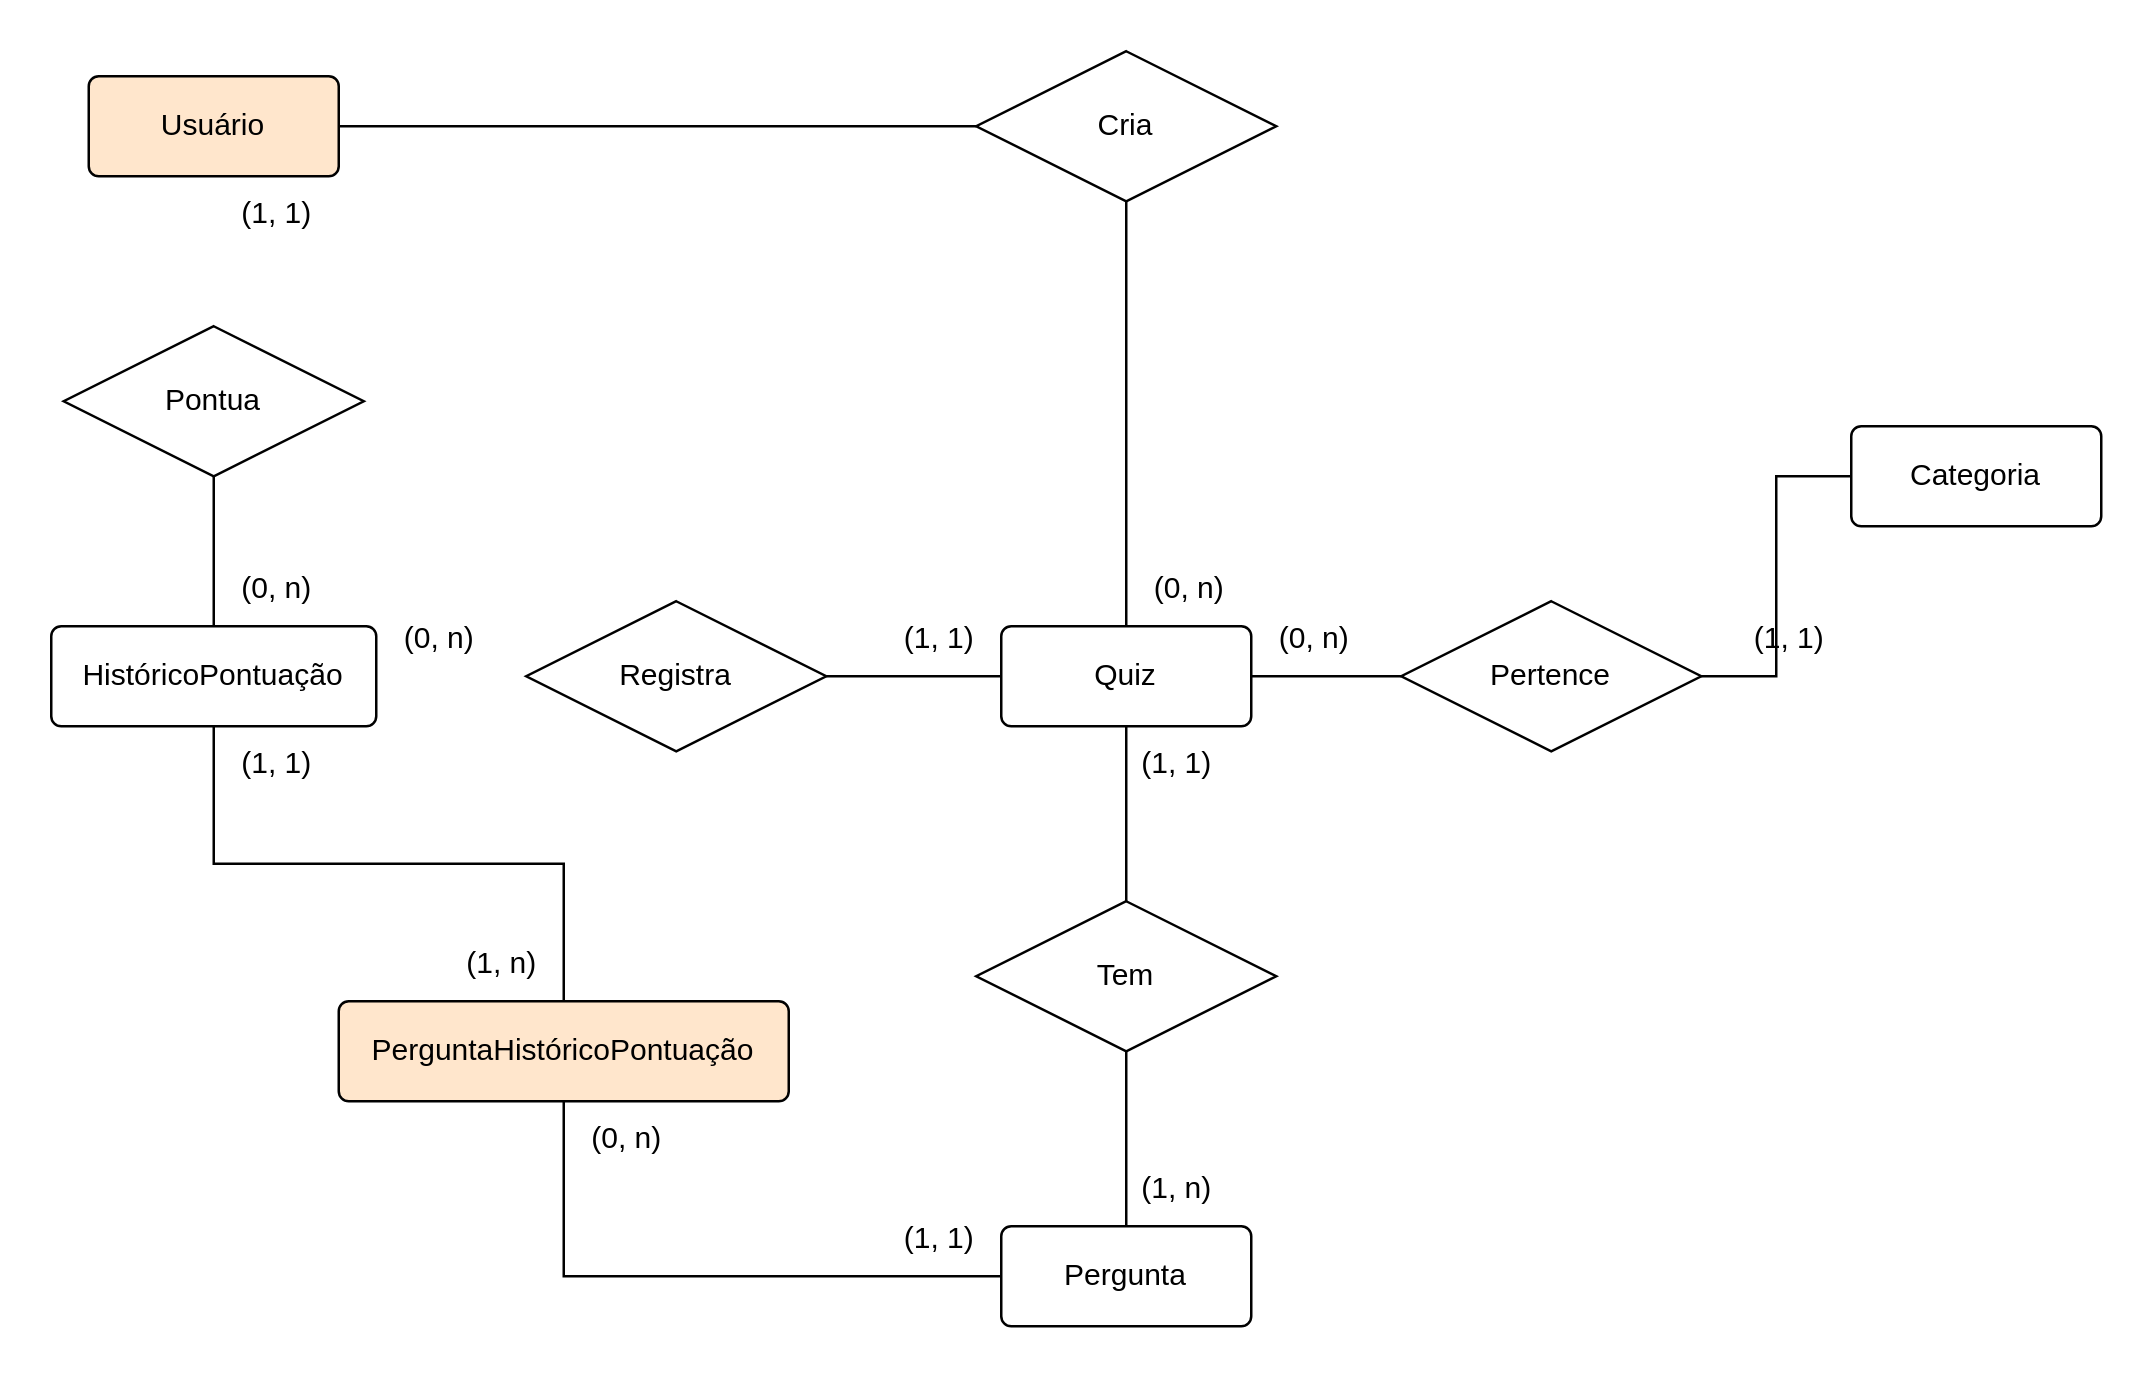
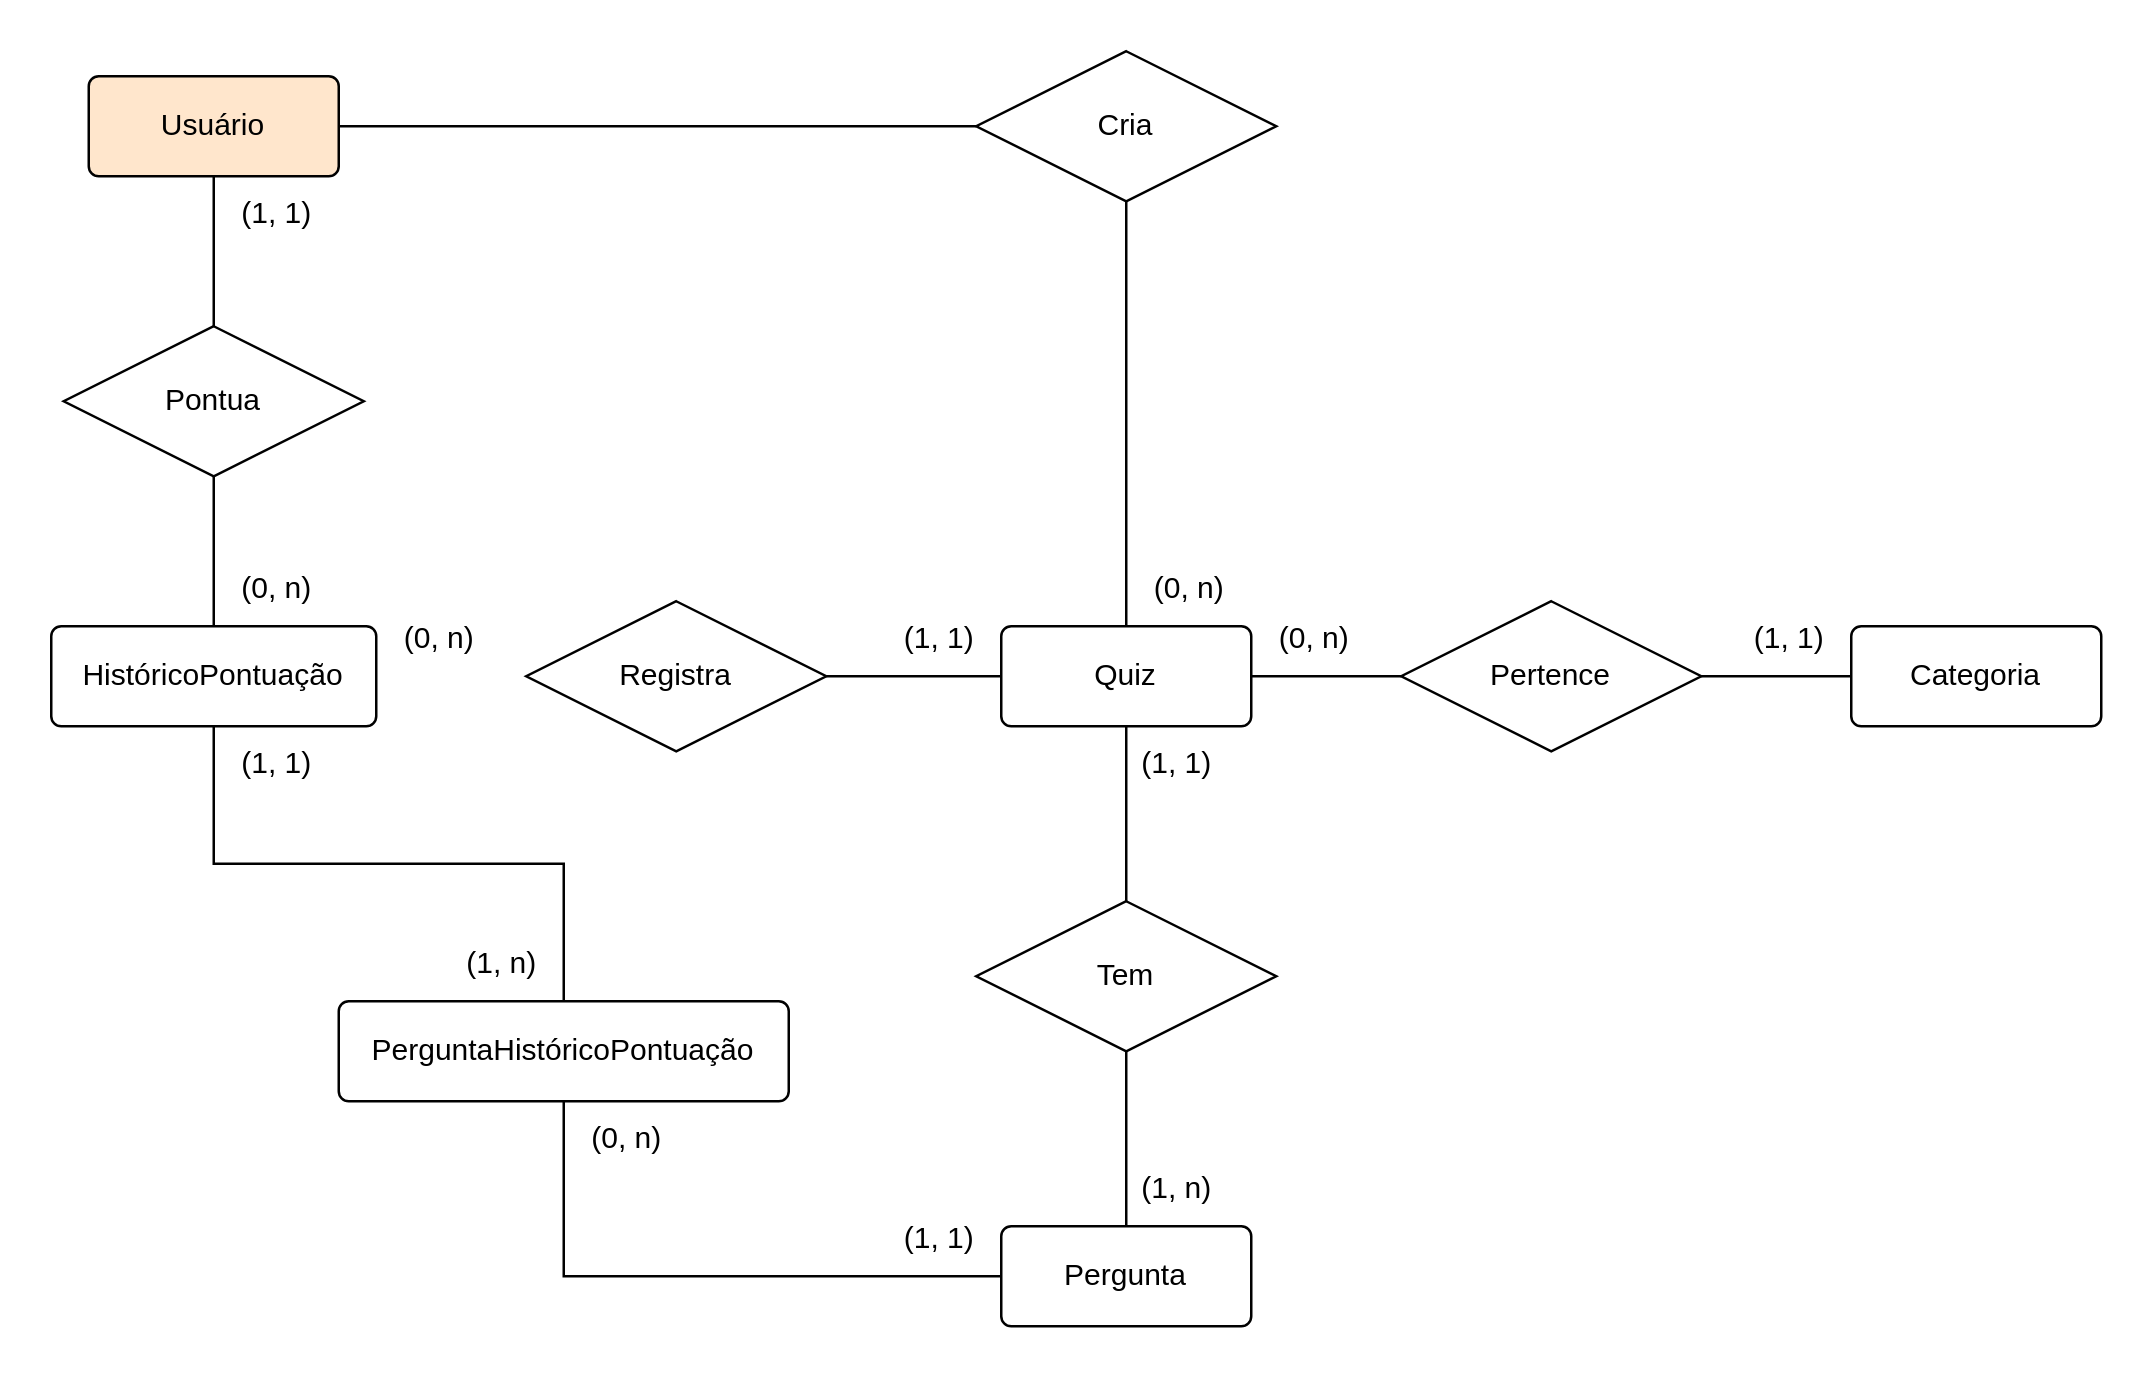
+ <mxCell id="8" style="edgeStyle=orthogonalEdgeStyle;rounded=0;orthogonalLoop=1;jettySize=auto;html=1;entryX=0.5;entryY=0;entryDx=0;entryDy=0;endArrow=none;endFill=0;" parent="1" source="10" target="25" edge="1"><mxGeometry relative="1" as="geometry" /></mxCell>
- <mxCell id="7" value="Categoria" style="rounded=1;arcSize=10;whiteSpace=wrap;html=1;align=center;" parent="1" vertex="1"><mxGeometry x="740" y="170" width="100" height="40" as="geometry" /></mxCell>
+ <mxCell id="7" value="Categoria" style="rounded=1;arcSize=10;whiteSpace=wrap;html=1;align=center;" parent="1" vertex="1"><mxGeometry x="740" y="250" width="100" height="40" as="geometry" /></mxCell>
- <mxCell id="32" value="PerguntaHistóricoPontuação" style="rounded=1;arcSize=10;whiteSpace=wrap;html=1;align=center;fillColor=#ffe6cc;" vertex="1" parent="1"><mxGeometry x="135" y="400" width="180" height="40" as="geometry" /></mxCell>
+ <mxCell id="32" value="PerguntaHistóricoPontuação" style="rounded=1;arcSize=10;whiteSpace=wrap;html=1;align=center;" vertex="1" parent="1"><mxGeometry x="135" y="400" width="180" height="40" as="geometry" /></mxCell>
